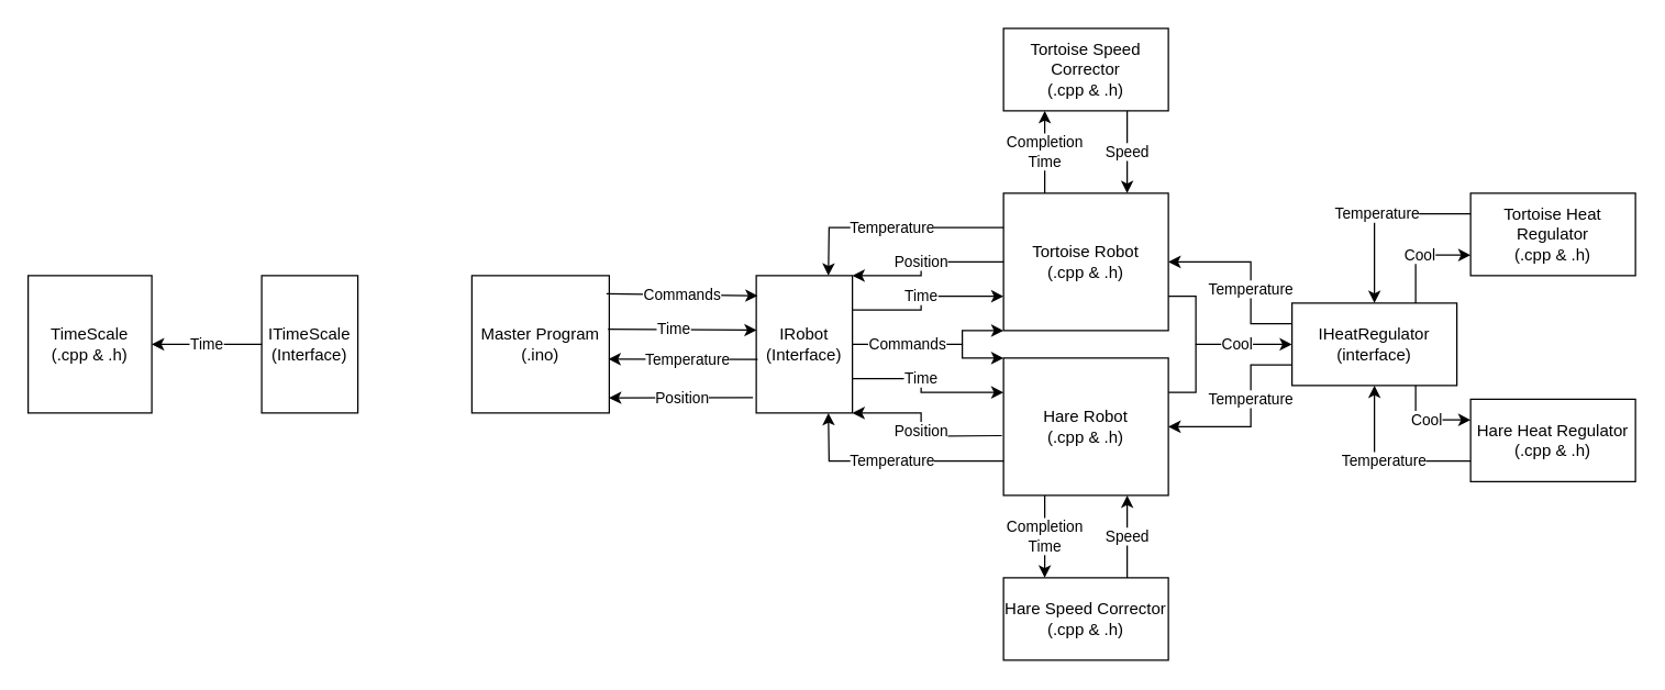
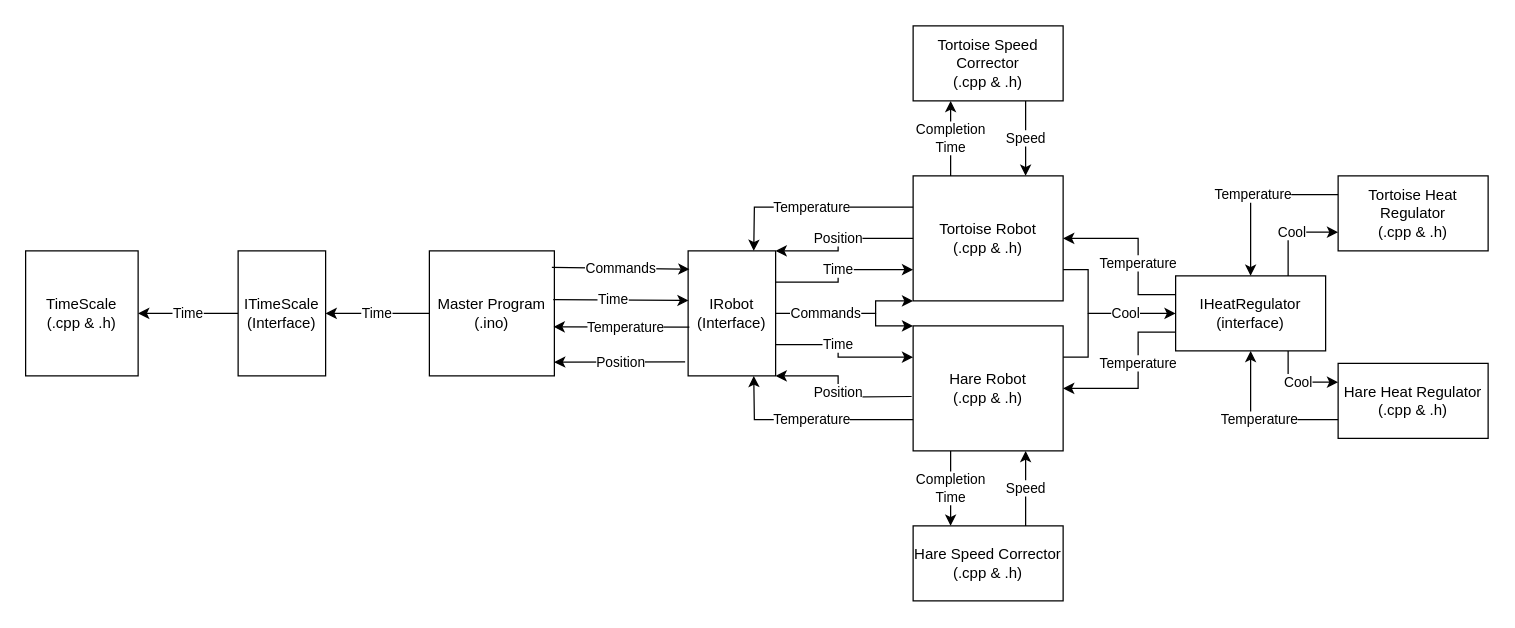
+ <mxCell id="14" value="Time" style="endArrow=classic;html=1;exitX=0;exitY=0.5;exitDx=0;exitDy=0;entryX=1;entryY=0.5;entryDx=0;entryDy=0;" parent="1" source="2" target="12" edge="1"><mxGeometry width="50" height="50" relative="1" as="geometry"><mxPoint x="20" y="550" as="sourcePoint" /><mxPoint x="300" y="240" as="targetPoint" /></mxGeometry></mxCell>
